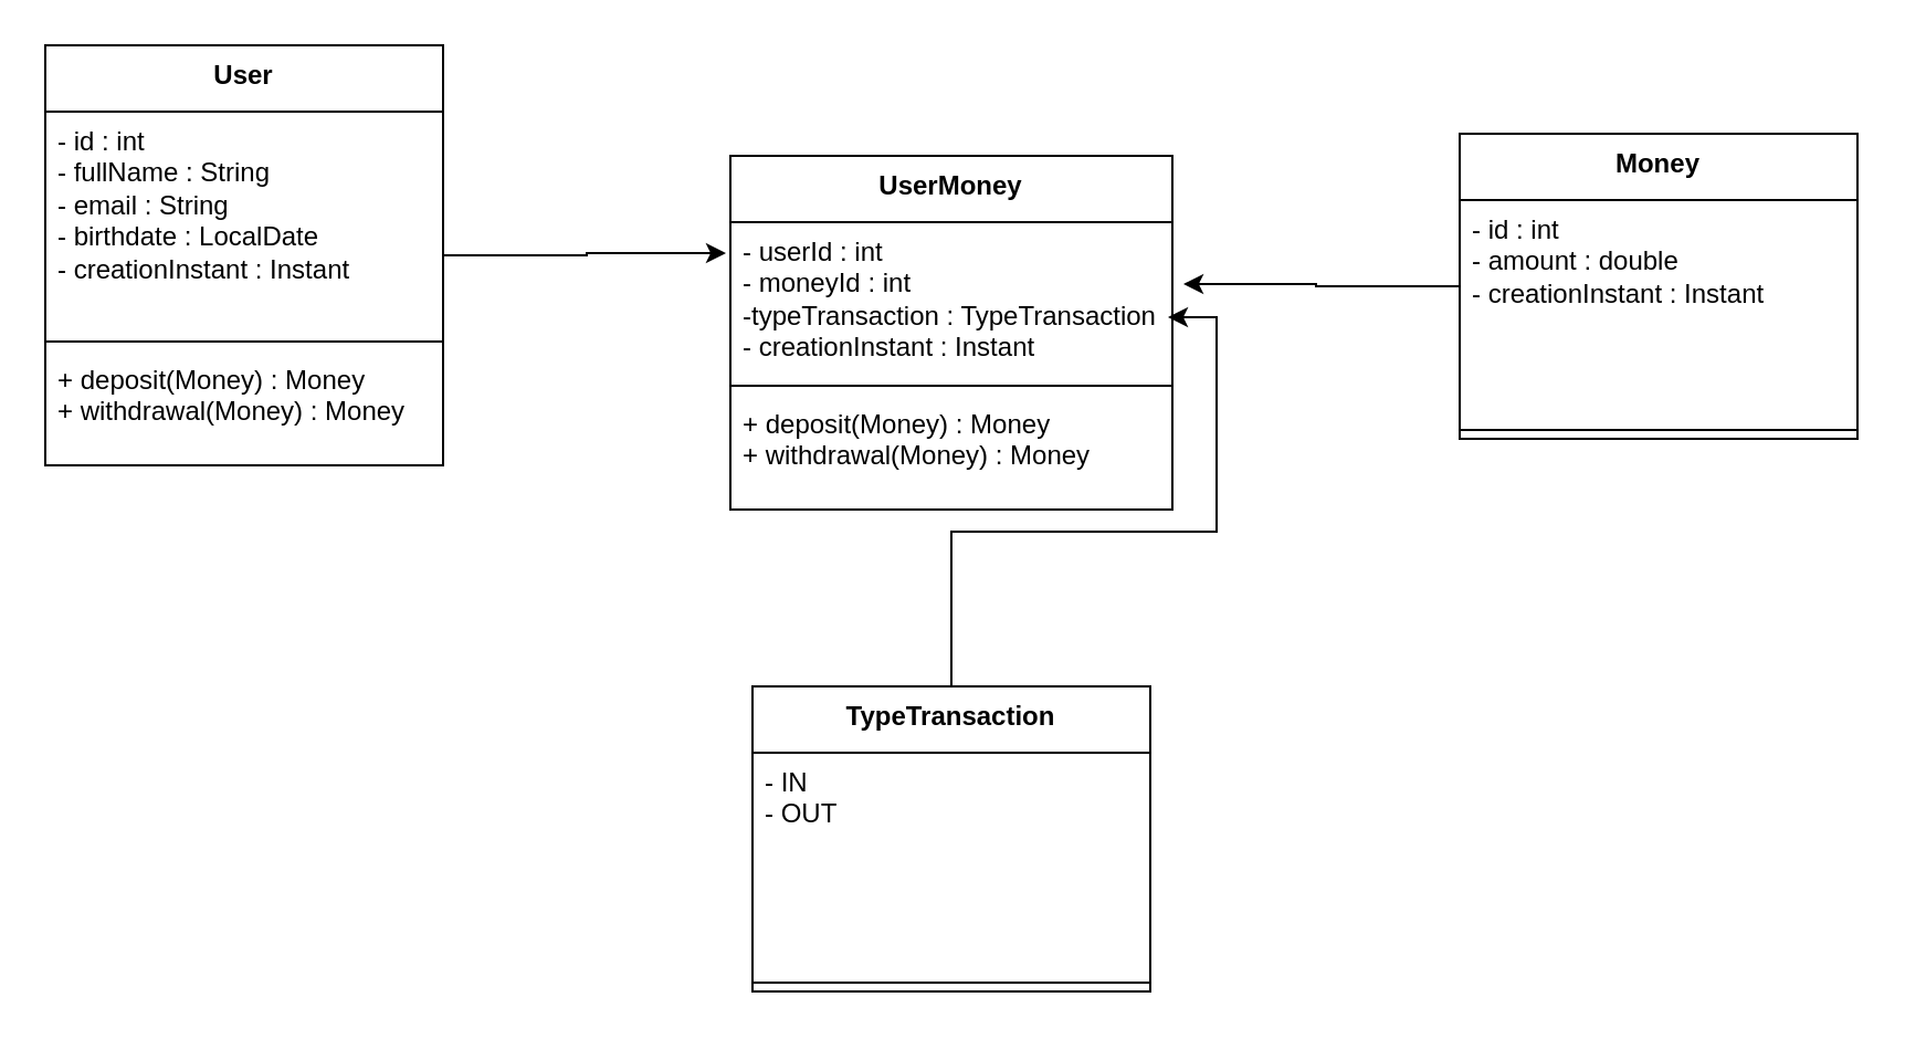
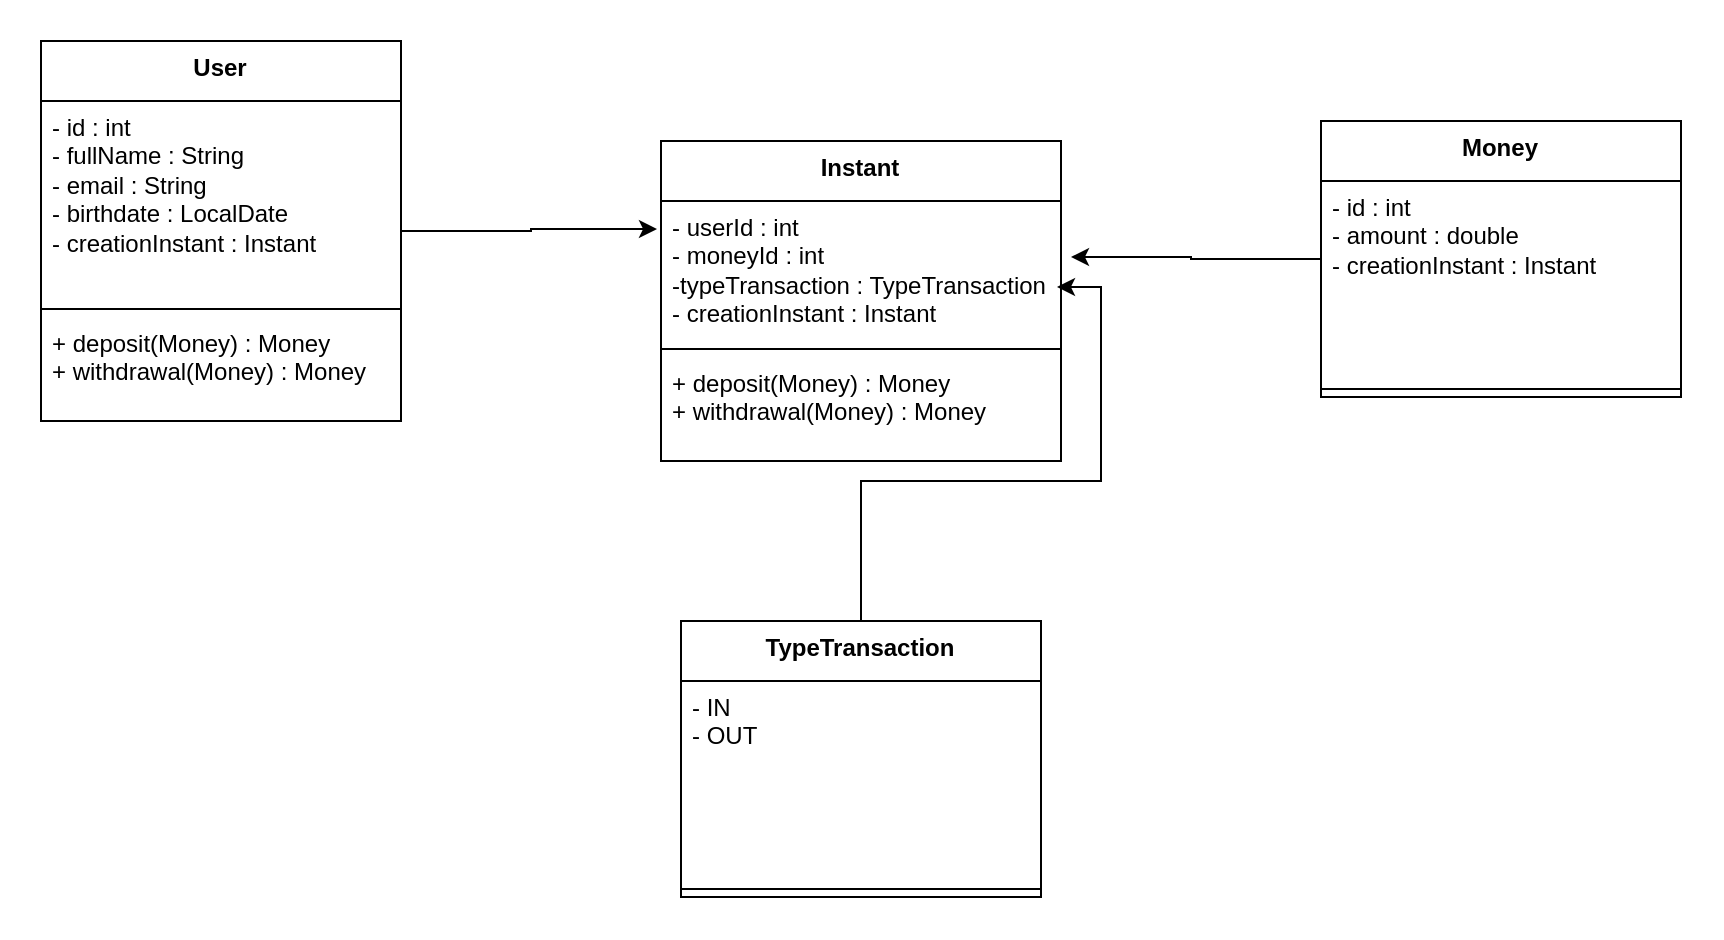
- <mxCell id="6" value="UserMoney" style="swimlane;fontStyle=1;align=center;verticalAlign=top;childLayout=stackLayout;horizontal=1;startSize=30;horizontalStack=0;resizeParent=1;resizeParentMax=0;resizeLast=0;collapsible=1;marginBottom=0;whiteSpace=wrap;html=1;" vertex="1" parent="1"><mxGeometry x="330" y="70" width="200" height="160" as="geometry" /></mxCell>
+ <mxCell id="6" value="Instant" style="swimlane;fontStyle=1;align=center;verticalAlign=top;childLayout=stackLayout;horizontal=1;startSize=30;horizontalStack=0;resizeParent=1;resizeParentMax=0;resizeLast=0;collapsible=1;marginBottom=0;whiteSpace=wrap;html=1;" vertex="1" parent="1"><mxGeometry x="330" y="70" width="200" height="160" as="geometry" /></mxCell>
